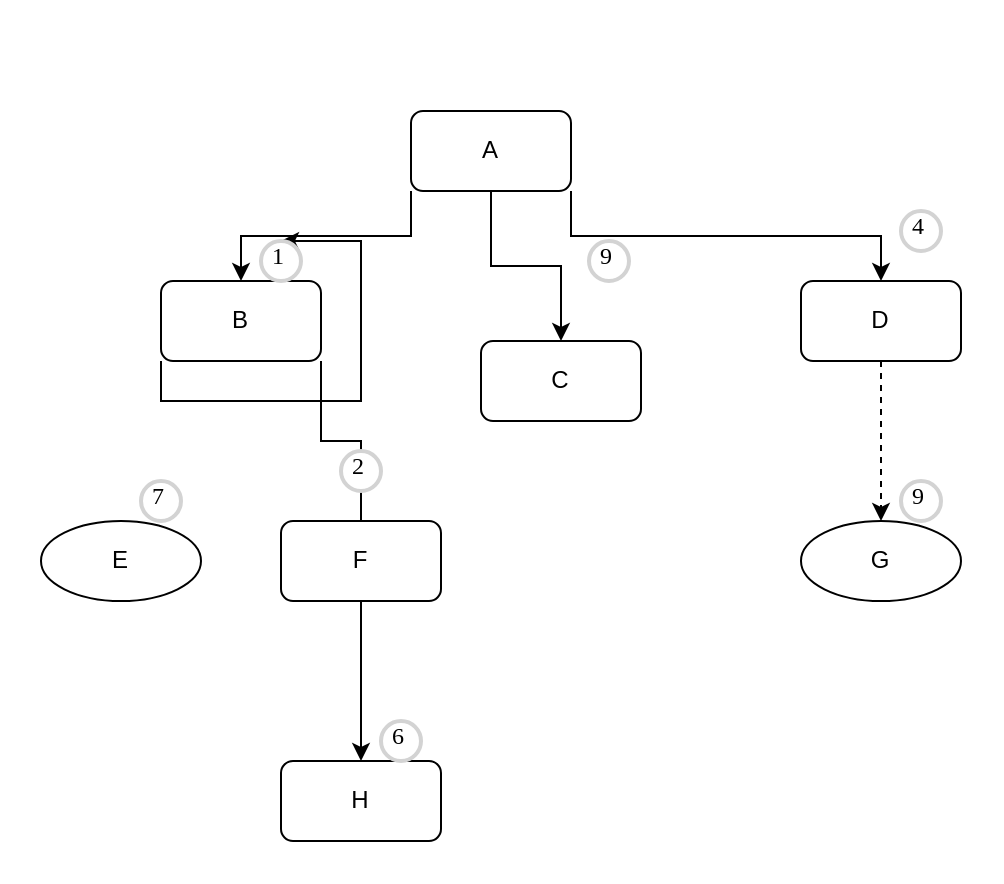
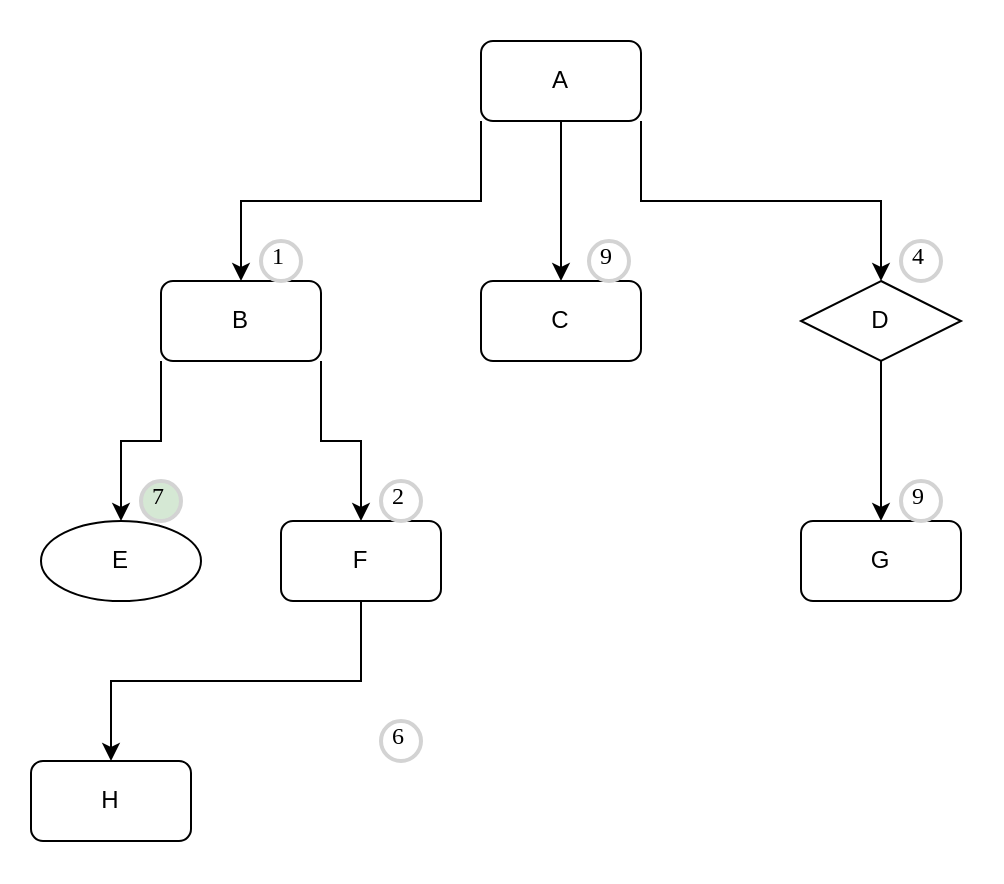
- <mxCell id="5" value="A" style="rounded=1;whiteSpace=wrap;html=1;" vertex="1" parent="1"><mxGeometry x="205" y="55" width="80" height="40" as="geometry" /></mxCell>
+ <mxCell id="5" value="A" style="rounded=1;whiteSpace=wrap;html=1;" vertex="1" parent="1"><mxGeometry x="240" y="20" width="80" height="40" as="geometry" /></mxCell>
- <mxCell id="18" value="4" style="ellipse;whiteSpace=wrap;html=1;aspect=fixed;strokeWidth=2;fontFamily=Tahoma;spacingBottom=4;spacingRight=2;strokeColor=#d3d3d3;" vertex="1" parent="1"><mxGeometry x="450" y="105" width="20" height="20" as="geometry" /></mxCell>
+ <mxCell id="18" value="4" style="ellipse;whiteSpace=wrap;html=1;aspect=fixed;strokeWidth=2;fontFamily=Tahoma;spacingBottom=4;spacingRight=2;strokeColor=#d3d3d3;" vertex="1" parent="1"><mxGeometry x="450" y="120" width="20" height="20" as="geometry" /></mxCell>
- <mxCell id="11" value="D" style="rounded=1;whiteSpace=wrap;html=1;" vertex="1" parent="1"><mxGeometry x="400" y="140" width="80" height="40" as="geometry" /></mxCell>
+ <mxCell id="11" value="D" style="rhombus;whiteSpace=wrap;html=1;" vertex="1" parent="1"><mxGeometry x="400" y="140" width="80" height="40" as="geometry" /></mxCell>
- <mxCell id="9" value="C" style="rounded=1;whiteSpace=wrap;html=1;" vertex="1" parent="1"><mxGeometry x="240" y="170" width="80" height="40" as="geometry" /></mxCell>
+ <mxCell id="9" value="C" style="rounded=1;whiteSpace=wrap;html=1;" vertex="1" parent="1"><mxGeometry x="240" y="140" width="80" height="40" as="geometry" /></mxCell>
- <mxCell id="6" style="edgeStyle=orthogonalEdgeStyle;rounded=0;orthogonalLoop=1;jettySize=auto;html=1;exitX=0;exitY=1;exitDx=0;exitDy=0;" edge="1" parent="1" source="8" target="16"><mxGeometry relative="1" as="geometry" /></mxCell>
+ <mxCell id="6" style="edgeStyle=orthogonalEdgeStyle;rounded=0;orthogonalLoop=1;jettySize=auto;html=1;exitX=0;exitY=1;exitDx=0;exitDy=0;" edge="1" parent="1" source="8" target="12"><mxGeometry relative="1" as="geometry" /></mxCell>
- <mxCell id="10" style="edgeStyle=orthogonalEdgeStyle;rounded=0;orthogonalLoop=1;jettySize=auto;html=1;exitX=0.5;exitY=1;exitDx=0;exitDy=0;entryX=0.5;entryY=0;entryDx=0;entryDy=0;dashed=1;" edge="1" parent="1" source="11" target="17"><mxGeometry relative="1" as="geometry" /></mxCell>
+ <mxCell id="10" style="edgeStyle=orthogonalEdgeStyle;rounded=0;orthogonalLoop=1;jettySize=auto;html=1;exitX=0.5;exitY=1;exitDx=0;exitDy=0;entryX=0.5;entryY=0;entryDx=0;entryDy=0;" edge="1" parent="1" source="11" target="17"><mxGeometry relative="1" as="geometry" /></mxCell>
- <mxCell id="20" value="2" style="ellipse;whiteSpace=wrap;html=1;aspect=fixed;strokeWidth=2;fontFamily=Tahoma;spacingBottom=4;spacingRight=2;strokeColor=#d3d3d3;" vertex="1" parent="1"><mxGeometry x="170" y="225" width="20" height="20" as="geometry" /></mxCell>
+ <mxCell id="20" value="2" style="ellipse;whiteSpace=wrap;html=1;aspect=fixed;strokeWidth=2;fontFamily=Tahoma;spacingBottom=4;spacingRight=2;strokeColor=#d3d3d3;" vertex="1" parent="1"><mxGeometry x="190" y="240" width="20" height="20" as="geometry" /></mxCell>
- <mxCell id="21" value="7" style="ellipse;whiteSpace=wrap;html=1;aspect=fixed;strokeWidth=2;fontFamily=Tahoma;spacingBottom=4;spacingRight=2;strokeColor=#d3d3d3;" vertex="1" parent="1"><mxGeometry x="70" y="240" width="20" height="20" as="geometry" /></mxCell>
+ <mxCell id="21" value="7" style="ellipse;whiteSpace=wrap;html=1;aspect=fixed;strokeWidth=2;fontFamily=Tahoma;spacingBottom=4;spacingRight=2;strokeColor=#d3d3d3;fillColor=#d5e8d4;" vertex="1" parent="1"><mxGeometry x="70" y="240" width="20" height="20" as="geometry" /></mxCell>
- <mxCell id="7" style="edgeStyle=orthogonalEdgeStyle;rounded=0;orthogonalLoop=1;jettySize=auto;html=1;exitX=1;exitY=1;exitDx=0;exitDy=0;endArrow=none;" edge="1" parent="1" source="8" target="15"><mxGeometry relative="1" as="geometry" /></mxCell>
+ <mxCell id="7" style="edgeStyle=orthogonalEdgeStyle;rounded=0;orthogonalLoop=1;jettySize=auto;html=1;exitX=1;exitY=1;exitDx=0;exitDy=0;" edge="1" parent="1" source="8" target="15"><mxGeometry relative="1" as="geometry" /></mxCell>
- <mxCell id="17" value="G" style="ellipse;whiteSpace=wrap;html=1;" vertex="1" parent="1"><mxGeometry x="400" y="260" width="80" height="40" as="geometry" /></mxCell>
+ <mxCell id="17" value="G" style="rounded=1;whiteSpace=wrap;html=1;" vertex="1" parent="1"><mxGeometry x="400" y="260" width="80" height="40" as="geometry" /></mxCell>
- <mxCell id="13" value="H" style="rounded=1;whiteSpace=wrap;html=1;" vertex="1" parent="1"><mxGeometry x="140" y="380" width="80" height="40" as="geometry" /></mxCell>
+ <mxCell id="13" value="H" style="rounded=1;whiteSpace=wrap;html=1;" vertex="1" parent="1"><mxGeometry x="15" y="380" width="80" height="40" as="geometry" /></mxCell>
